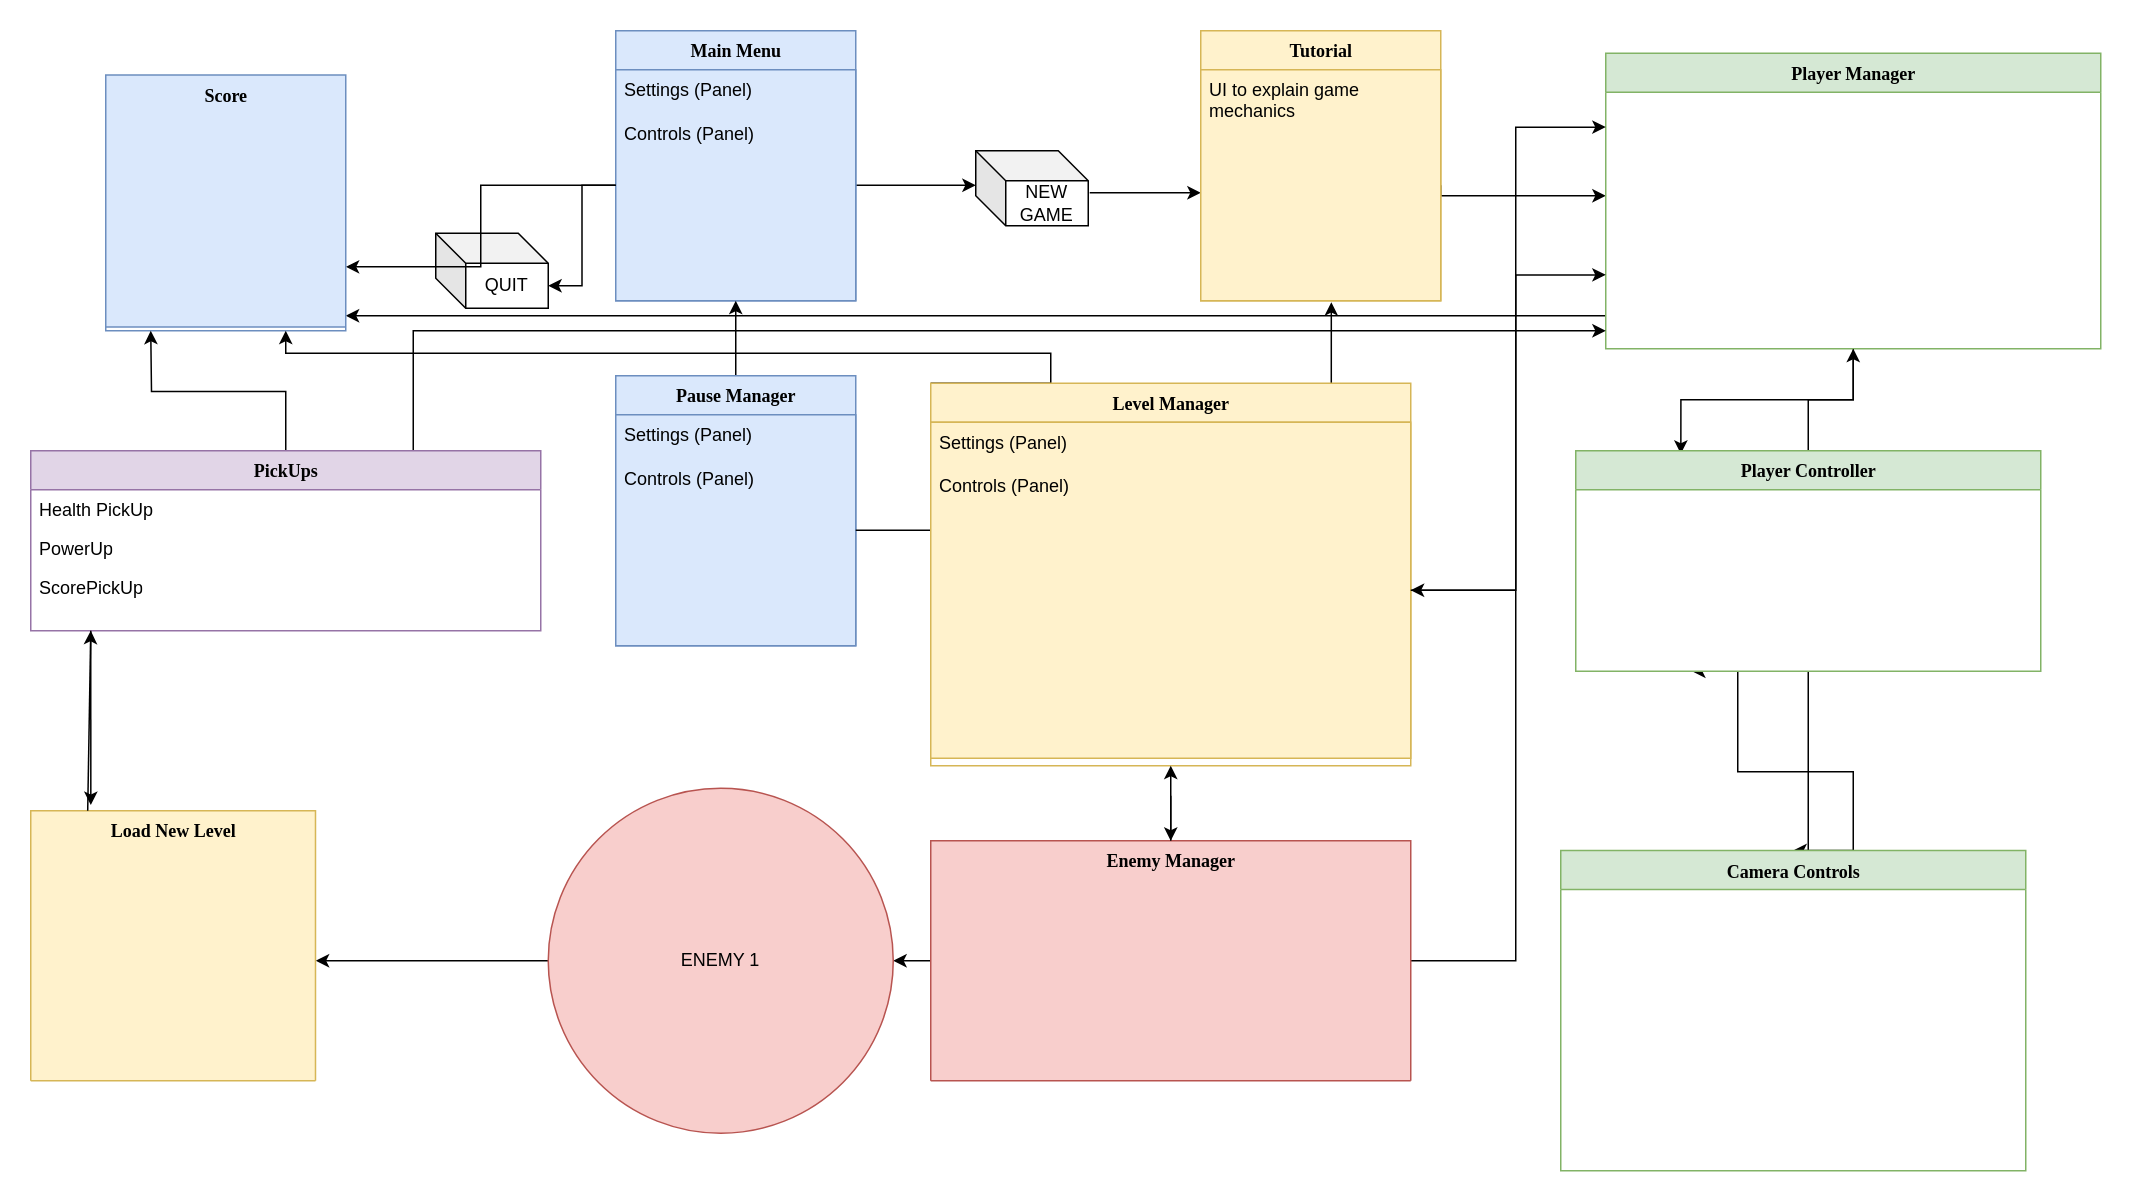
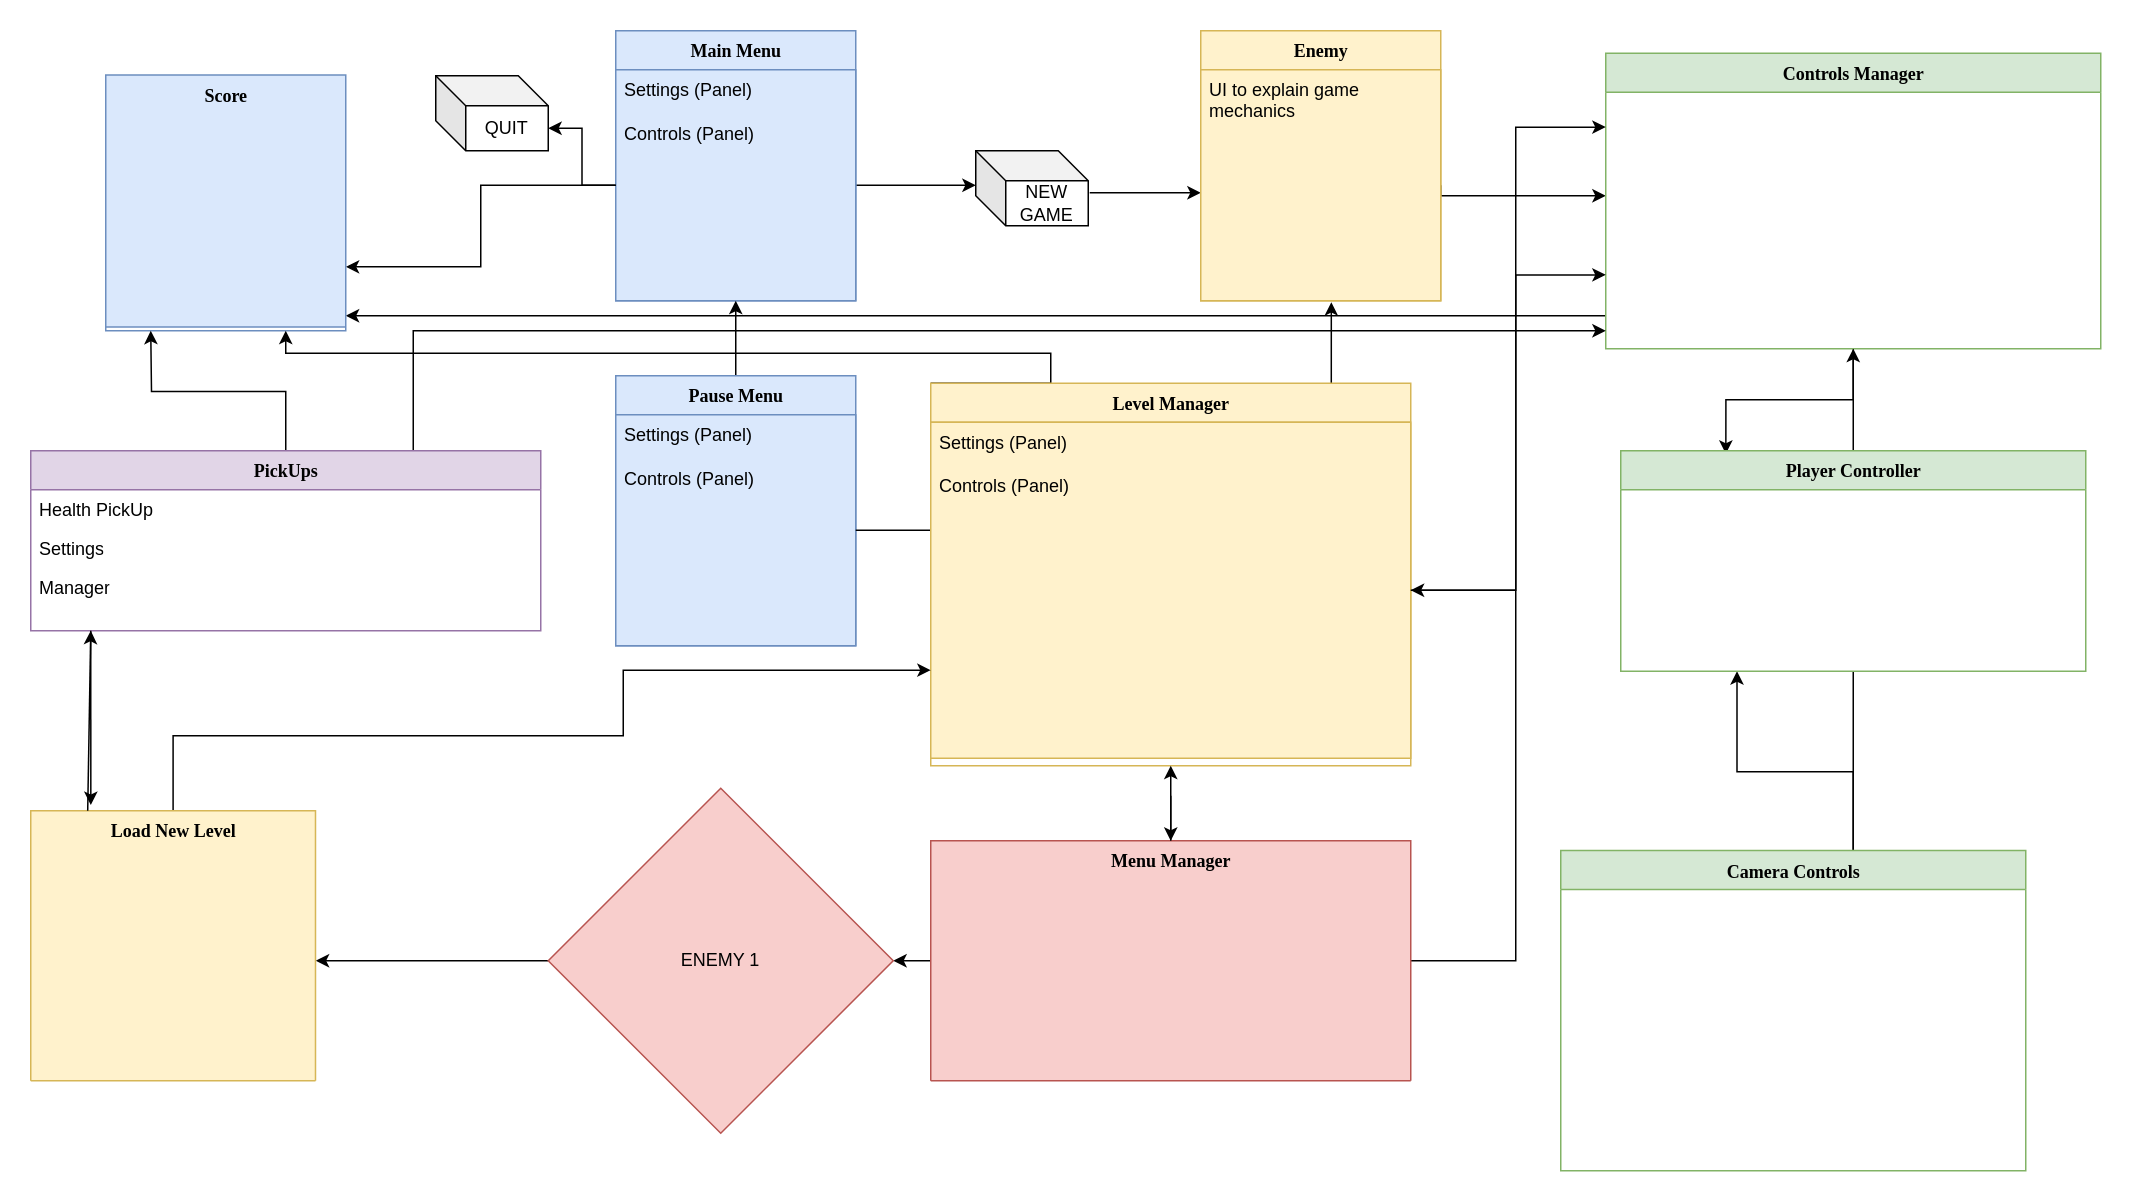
- <mxCell id="21" value="Tutorial" style="swimlane;html=1;fontStyle=1;align=center;verticalAlign=top;childLayout=stackLayout;horizontal=1;startSize=26;horizontalStack=0;resizeParent=1;resizeLast=0;collapsible=1;marginBottom=0;swimlaneFillColor=#ffffff;rounded=0;shadow=0;comic=0;labelBackgroundColor=none;strokeWidth=1;fillColor=#fff2cc;fontFamily=Verdana;fontSize=12;strokeColor=#d6b656;" vertex="1" parent="1"><mxGeometry x="800" y="20" width="160" height="180" as="geometry" /></mxCell>
+ <mxCell id="21" value="Enemy" style="swimlane;html=1;fontStyle=1;align=center;verticalAlign=top;childLayout=stackLayout;horizontal=1;startSize=26;horizontalStack=0;resizeParent=1;resizeLast=0;collapsible=1;marginBottom=0;swimlaneFillColor=#ffffff;rounded=0;shadow=0;comic=0;labelBackgroundColor=none;strokeWidth=1;fillColor=#fff2cc;fontFamily=Verdana;fontSize=12;strokeColor=#d6b656;" vertex="1" parent="1"><mxGeometry x="800" y="20" width="160" height="180" as="geometry" /></mxCell>
- <mxCell id="10" value="Player Manager" style="swimlane;html=1;fontStyle=1;align=center;verticalAlign=top;childLayout=stackLayout;horizontal=1;startSize=26;horizontalStack=0;resizeParent=1;resizeLast=0;collapsible=1;marginBottom=0;swimlaneFillColor=#ffffff;rounded=0;shadow=0;comic=0;labelBackgroundColor=none;strokeWidth=1;fillColor=#d5e8d4;fontFamily=Verdana;fontSize=12;strokeColor=#82b366;" parent="1" vertex="1"><mxGeometry x="1070" y="35" width="330" height="197" as="geometry" /></mxCell>
+ <mxCell id="10" value="Controls Manager" style="swimlane;html=1;fontStyle=1;align=center;verticalAlign=top;childLayout=stackLayout;horizontal=1;startSize=26;horizontalStack=0;resizeParent=1;resizeLast=0;collapsible=1;marginBottom=0;swimlaneFillColor=#ffffff;rounded=0;shadow=0;comic=0;labelBackgroundColor=none;strokeWidth=1;fillColor=#d5e8d4;fontFamily=Verdana;fontSize=12;strokeColor=#82b366;" parent="1" vertex="1"><mxGeometry x="1070" y="35" width="330" height="197" as="geometry" /></mxCell>
- <mxCell id="14" value="QUIT" style="shape=cube;whiteSpace=wrap;html=1;boundedLbl=1;backgroundOutline=1;darkOpacity=0.05;darkOpacity2=0.1;" vertex="1" parent="1"><mxGeometry x="290" y="155" width="75" height="50" as="geometry" /></mxCell>
+ <mxCell id="14" value="QUIT" style="shape=cube;whiteSpace=wrap;html=1;boundedLbl=1;backgroundOutline=1;darkOpacity=0.05;darkOpacity2=0.1;" vertex="1" parent="1"><mxGeometry x="290" y="50" width="75" height="50" as="geometry" /></mxCell>
- <mxCell id="18" value="Pause Manager" style="swimlane;html=1;fontStyle=1;align=center;verticalAlign=top;childLayout=stackLayout;horizontal=1;startSize=26;horizontalStack=0;resizeParent=1;resizeLast=0;collapsible=1;marginBottom=0;swimlaneFillColor=#ffffff;rounded=0;shadow=0;comic=0;labelBackgroundColor=none;strokeWidth=1;fillColor=#dae8fc;fontFamily=Verdana;fontSize=12;strokeColor=#6c8ebf;" vertex="1" parent="1"><mxGeometry x="410" y="250" width="160" height="180" as="geometry" /></mxCell>
+ <mxCell id="18" value="Pause Menu" style="swimlane;html=1;fontStyle=1;align=center;verticalAlign=top;childLayout=stackLayout;horizontal=1;startSize=26;horizontalStack=0;resizeParent=1;resizeLast=0;collapsible=1;marginBottom=0;swimlaneFillColor=#ffffff;rounded=0;shadow=0;comic=0;labelBackgroundColor=none;strokeWidth=1;fillColor=#dae8fc;fontFamily=Verdana;fontSize=12;strokeColor=#6c8ebf;" vertex="1" parent="1"><mxGeometry x="410" y="250" width="160" height="180" as="geometry" /></mxCell>
- <mxCell id="40" value="PowerUp" style="text;html=1;strokeColor=none;fillColor=none;align=left;verticalAlign=top;spacingLeft=4;spacingRight=4;whiteSpace=wrap;overflow=hidden;rotatable=0;points=[[0,0.5],[1,0.5]];portConstraint=eastwest;" parent="38" vertex="1"><mxGeometry y="52" width="340" height="26" as="geometry" /></mxCell>
+ <mxCell id="40" value="Settings" style="text;html=1;strokeColor=none;fillColor=none;align=left;verticalAlign=top;spacingLeft=4;spacingRight=4;whiteSpace=wrap;overflow=hidden;rotatable=0;points=[[0,0.5],[1,0.5]];portConstraint=eastwest;" parent="38" vertex="1"><mxGeometry y="52" width="340" height="26" as="geometry" /></mxCell>
- <mxCell id="46" value="Player Controller" style="swimlane;html=1;fontStyle=1;align=center;verticalAlign=top;childLayout=stackLayout;horizontal=1;startSize=26;horizontalStack=0;resizeParent=1;resizeLast=0;collapsible=1;marginBottom=0;swimlaneFillColor=#ffffff;rounded=0;shadow=0;comic=0;labelBackgroundColor=none;strokeWidth=1;fillColor=#d5e8d4;fontFamily=Verdana;fontSize=12;strokeColor=#82b366;" parent="1" vertex="1"><mxGeometry x="1050" y="300" width="310" height="147" as="geometry" /></mxCell>
+ <mxCell id="46" value="Player Controller" style="swimlane;html=1;fontStyle=1;align=center;verticalAlign=top;childLayout=stackLayout;horizontal=1;startSize=26;horizontalStack=0;resizeParent=1;resizeLast=0;collapsible=1;marginBottom=0;swimlaneFillColor=#ffffff;rounded=0;shadow=0;comic=0;labelBackgroundColor=none;strokeWidth=1;fillColor=#d5e8d4;fontFamily=Verdana;fontSize=12;strokeColor=#82b366;" parent="1" vertex="1"><mxGeometry x="1080" y="300" width="310" height="147" as="geometry" /></mxCell>
- <mxCell id="41" value="ScorePickUp&lt;br&gt;" style="text;html=1;strokeColor=none;fillColor=none;align=left;verticalAlign=top;spacingLeft=4;spacingRight=4;whiteSpace=wrap;overflow=hidden;rotatable=0;points=[[0,0.5],[1,0.5]];portConstraint=eastwest;" parent="38" vertex="1"><mxGeometry y="78" width="340" height="26" as="geometry" /></mxCell>
+ <mxCell id="41" value="Manager&lt;br&gt;" style="text;html=1;strokeColor=none;fillColor=none;align=left;verticalAlign=top;spacingLeft=4;spacingRight=4;whiteSpace=wrap;overflow=hidden;rotatable=0;points=[[0,0.5],[1,0.5]];portConstraint=eastwest;" parent="38" vertex="1"><mxGeometry y="78" width="340" height="26" as="geometry" /></mxCell>
+ <mxCell id="34" style="edgeStyle=orthogonalEdgeStyle;rounded=0;orthogonalLoop=1;jettySize=auto;html=1;entryX=0;entryY=0.75;entryDx=0;entryDy=0;" edge="1" parent="1" source="35" target="27"><mxGeometry relative="1" as="geometry"><Array as="points"><mxPoint x="115" y="490" /><mxPoint x="415" y="490" /><mxPoint x="415" y="446" /></Array></mxGeometry></mxCell>
- <mxCell id="31" value="Enemy Manager" style="swimlane;html=1;fontStyle=1;align=center;verticalAlign=top;childLayout=stackLayout;horizontal=1;startSize=160;horizontalStack=0;resizeParent=1;resizeLast=0;collapsible=1;marginBottom=0;swimlaneFillColor=#ffffff;rounded=0;shadow=0;comic=0;labelBackgroundColor=none;strokeWidth=1;fillColor=#f8cecc;fontFamily=Verdana;fontSize=12;strokeColor=#b85450;" vertex="1" parent="1"><mxGeometry x="620" y="560" width="320" height="160" as="geometry" /></mxCell>
+ <mxCell id="31" value="Menu Manager" style="swimlane;html=1;fontStyle=1;align=center;verticalAlign=top;childLayout=stackLayout;horizontal=1;startSize=160;horizontalStack=0;resizeParent=1;resizeLast=0;collapsible=1;marginBottom=0;swimlaneFillColor=#ffffff;rounded=0;shadow=0;comic=0;labelBackgroundColor=none;strokeWidth=1;fillColor=#f8cecc;fontFamily=Verdana;fontSize=12;strokeColor=#b85450;" vertex="1" parent="1"><mxGeometry x="620" y="560" width="320" height="160" as="geometry" /></mxCell>
- <mxCell id="33" value="ENEMY 1" style="ellipse;whiteSpace=wrap;html=1;aspect=fixed;fillColor=#f8cecc;strokeColor=#b85450;" vertex="1" parent="1"><mxGeometry x="365" y="525" width="230" height="230" as="geometry" /></mxCell>
+ <mxCell id="33" value="ENEMY 1" style="rhombus;whiteSpace=wrap;html=1;aspect=fixed;fillColor=#f8cecc;strokeColor=#b85450;" vertex="1" parent="1"><mxGeometry x="365" y="525" width="230" height="230" as="geometry" /></mxCell>
